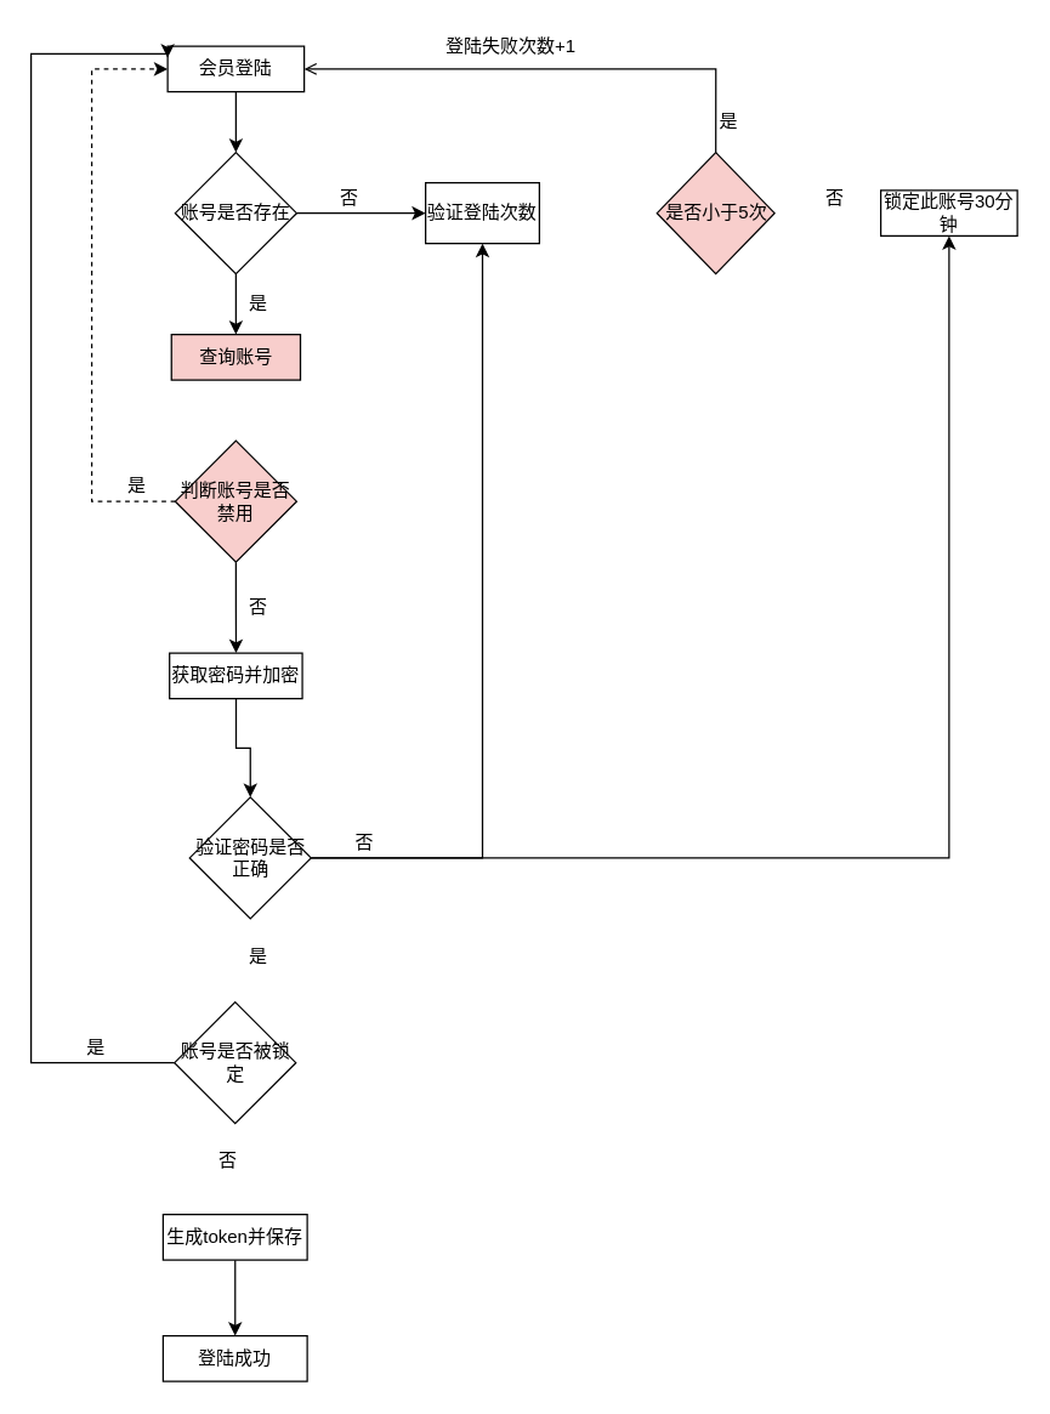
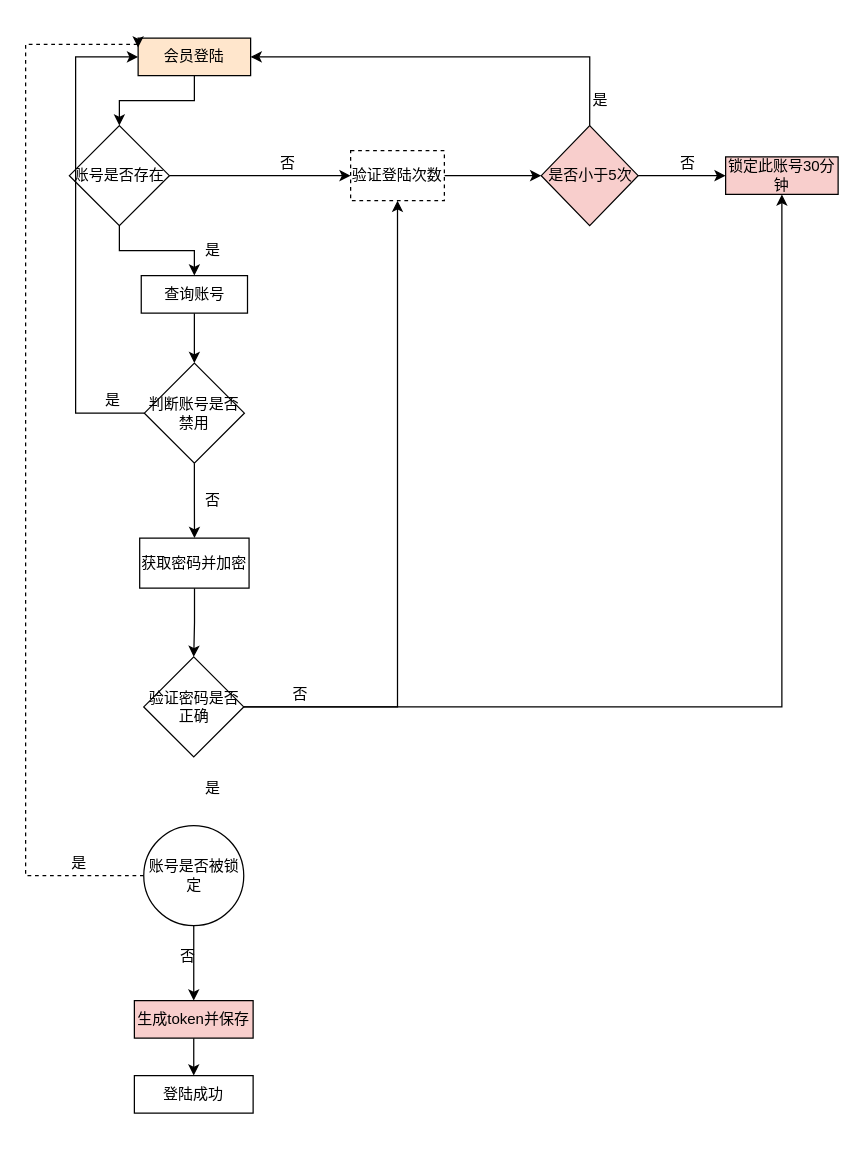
- <mxCell id="14" value="登陆失败次数+1" style="text;html=1;strokeColor=none;fillColor=none;align=center;verticalAlign=middle;whiteSpace=wrap;rounded=0;" vertex="1" parent="1"><mxGeometry x="284" y="20" width="105" height="20" as="geometry" /></mxCell>
- <mxCell id="3" value="会员登陆" style="rounded=0;whiteSpace=wrap;html=1;" vertex="1" parent="1"><mxGeometry x="110" y="30" width="90" height="30" as="geometry" /></mxCell>
+ <mxCell id="3" value="会员登陆" style="rounded=0;whiteSpace=wrap;html=1;fillColor=#ffe6cc;" vertex="1" parent="1"><mxGeometry x="110" y="30" width="90" height="30" as="geometry" /></mxCell>
- <mxCell id="10" style="edgeStyle=orthogonalEdgeStyle;rounded=0;orthogonalLoop=1;jettySize=auto;html=1;exitX=0.5;exitY=0;exitDx=0;exitDy=0;entryX=1;entryY=0.5;entryDx=0;entryDy=0;endArrow=open;" edge="1" parent="1" source="12" target="3"><mxGeometry relative="1" as="geometry" /></mxCell>
+ <mxCell id="10" style="edgeStyle=orthogonalEdgeStyle;rounded=0;orthogonalLoop=1;jettySize=auto;html=1;exitX=0.5;exitY=0;exitDx=0;exitDy=0;entryX=1;entryY=0.5;entryDx=0;entryDy=0;" edge="1" parent="1" source="12" target="3"><mxGeometry relative="1" as="geometry" /></mxCell>
- <mxCell id="6" value="账号是否存在" style="rhombus;whiteSpace=wrap;html=1;" vertex="1" parent="1"><mxGeometry x="115" y="100" width="80" height="80" as="geometry" /></mxCell>
+ <mxCell id="6" value="账号是否存在" style="rhombus;whiteSpace=wrap;html=1;" vertex="1" parent="1"><mxGeometry x="55" y="100" width="80" height="80" as="geometry" /></mxCell>
- <mxCell id="8" value="验证登陆次数" style="whiteSpace=wrap;html=1;" vertex="1" parent="1"><mxGeometry x="280" y="120" width="75" height="40" as="geometry" /></mxCell>
+ <mxCell id="8" value="验证登陆次数" style="whiteSpace=wrap;html=1;dashed=1;" vertex="1" parent="1"><mxGeometry x="280" y="120" width="75" height="40" as="geometry" /></mxCell>
+ <mxCell id="7" value="" style="edgeStyle=orthogonalEdgeStyle;rounded=0;orthogonalLoop=1;jettySize=auto;html=1;" edge="1" parent="1" source="8" target="12"><mxGeometry relative="1" as="geometry" /></mxCell>
+ <mxCell id="11" value="" style="edgeStyle=orthogonalEdgeStyle;rounded=0;orthogonalLoop=1;jettySize=auto;html=1;" edge="1" parent="1" source="12" target="15"><mxGeometry relative="1" as="geometry" /></mxCell>
- <mxCell id="15" value="锁定此账号30分钟" style="rounded=0;whiteSpace=wrap;html=1;" vertex="1" parent="1"><mxGeometry x="580" y="125" width="90" height="30" as="geometry" /></mxCell>
+ <mxCell id="15" value="锁定此账号30分钟" style="rounded=0;whiteSpace=wrap;html=1;fillColor=#f8cecc;" vertex="1" parent="1"><mxGeometry x="580" y="125" width="90" height="30" as="geometry" /></mxCell>
- <mxCell id="17" style="edgeStyle=orthogonalEdgeStyle;rounded=0;orthogonalLoop=1;jettySize=auto;html=1;exitX=0;exitY=0.5;exitDx=0;exitDy=0;entryX=0;entryY=0.5;entryDx=0;entryDy=0;dashed=1;" edge="1" parent="1" source="19" target="3"><mxGeometry relative="1" as="geometry"><Array as="points"><mxPoint x="60" y="330" /><mxPoint x="60" y="45" /></Array></mxGeometry></mxCell>
+ <mxCell id="17" style="edgeStyle=orthogonalEdgeStyle;rounded=0;orthogonalLoop=1;jettySize=auto;html=1;exitX=0;exitY=0.5;exitDx=0;exitDy=0;entryX=0;entryY=0.5;entryDx=0;entryDy=0;" edge="1" parent="1" source="19" target="3"><mxGeometry relative="1" as="geometry"><Array as="points"><mxPoint x="60" y="330" /><mxPoint x="60" y="45" /></Array></mxGeometry></mxCell>
- <mxCell id="37" value="查询账号" style="whiteSpace=wrap;html=1;fillColor=#f8cecc;" vertex="1" parent="1"><mxGeometry x="112.5" y="220" width="85" height="30" as="geometry" /></mxCell>
+ <mxCell id="37" value="查询账号" style="whiteSpace=wrap;html=1;" vertex="1" parent="1"><mxGeometry x="112.5" y="220" width="85" height="30" as="geometry" /></mxCell>
+ <mxCell id="36" value="" style="edgeStyle=orthogonalEdgeStyle;rounded=0;orthogonalLoop=1;jettySize=auto;html=1;" edge="1" parent="1" source="37" target="19"><mxGeometry relative="1" as="geometry" /></mxCell>
- <mxCell id="19" value="判断账号是否禁用" style="rhombus;whiteSpace=wrap;html=1;fillColor=#f8cecc;" vertex="1" parent="1"><mxGeometry x="115" y="290" width="80" height="80" as="geometry" /></mxCell>
+ <mxCell id="19" value="判断账号是否禁用" style="rhombus;whiteSpace=wrap;html=1;" vertex="1" parent="1"><mxGeometry x="115" y="290" width="80" height="80" as="geometry" /></mxCell>
- <mxCell id="27" style="edgeStyle=orthogonalEdgeStyle;rounded=0;orthogonalLoop=1;jettySize=auto;html=1;exitX=0;exitY=0.5;exitDx=0;exitDy=0;entryX=0;entryY=0.25;entryDx=0;entryDy=0;" edge="1" parent="1" source="29" target="3"><mxGeometry relative="1" as="geometry"><mxPoint x="105" y="35" as="targetPoint" /><Array as="points"><mxPoint x="20" y="700" /><mxPoint x="20" y="35" /><mxPoint x="110" y="35" /></Array></mxGeometry></mxCell>
+ <mxCell id="27" style="edgeStyle=orthogonalEdgeStyle;rounded=0;orthogonalLoop=1;jettySize=auto;html=1;exitX=0;exitY=0.5;exitDx=0;exitDy=0;entryX=0;entryY=0.25;entryDx=0;entryDy=0;dashed=1;" edge="1" parent="1" source="29" target="3"><mxGeometry relative="1" as="geometry"><mxPoint x="105" y="35" as="targetPoint" /><Array as="points"><mxPoint x="20" y="700" /><mxPoint x="20" y="35" /><mxPoint x="110" y="35" /></Array></mxGeometry></mxCell>
- <mxCell id="39" value="获取密码并加密" style="whiteSpace=wrap;html=1;" vertex="1" parent="1"><mxGeometry x="111.25" y="430" width="87.5" height="30" as="geometry" /></mxCell>
+ <mxCell id="39" value="获取密码并加密" style="whiteSpace=wrap;html=1;" vertex="1" parent="1"><mxGeometry x="111.25" y="430" width="87.5" height="40" as="geometry" /></mxCell>
- <mxCell id="23" value="验证密码是否正确" style="rhombus;whiteSpace=wrap;html=1;" vertex="1" parent="1"><mxGeometry x="124.5" y="525" width="80" height="80" as="geometry" /></mxCell>
+ <mxCell id="23" value="验证密码是否正确" style="rhombus;whiteSpace=wrap;html=1;" vertex="1" parent="1"><mxGeometry x="114.5" y="525" width="80" height="80" as="geometry" /></mxCell>
- <mxCell id="29" value="账号是否被锁定" style="rhombus;whiteSpace=wrap;html=1;" vertex="1" parent="1"><mxGeometry x="114.5" y="660" width="80" height="80" as="geometry" /></mxCell>
+ <mxCell id="29" value="账号是否被锁定" style="ellipse;whiteSpace=wrap;html=1;" vertex="1" parent="1"><mxGeometry x="114.5" y="660" width="80" height="80" as="geometry" /></mxCell>
+ <mxCell id="28" value="" style="edgeStyle=orthogonalEdgeStyle;rounded=0;orthogonalLoop=1;jettySize=auto;html=1;" edge="1" parent="1" source="29" target="32"><mxGeometry relative="1" as="geometry" /></mxCell>
- <mxCell id="32" value="生成token并保存" style="whiteSpace=wrap;html=1;" vertex="1" parent="1"><mxGeometry x="107" y="800" width="95" height="30" as="geometry" /></mxCell>
+ <mxCell id="32" value="生成token并保存" style="whiteSpace=wrap;html=1;fillColor=#f8cecc;" vertex="1" parent="1"><mxGeometry x="107" y="800" width="95" height="30" as="geometry" /></mxCell>
- <mxCell id="34" value="登陆成功" style="whiteSpace=wrap;html=1;" vertex="1" parent="1"><mxGeometry x="107" y="880" width="95" height="30" as="geometry" /></mxCell>
+ <mxCell id="34" value="登陆成功" style="whiteSpace=wrap;html=1;" vertex="1" parent="1"><mxGeometry x="107" y="860" width="95" height="30" as="geometry" /></mxCell>
